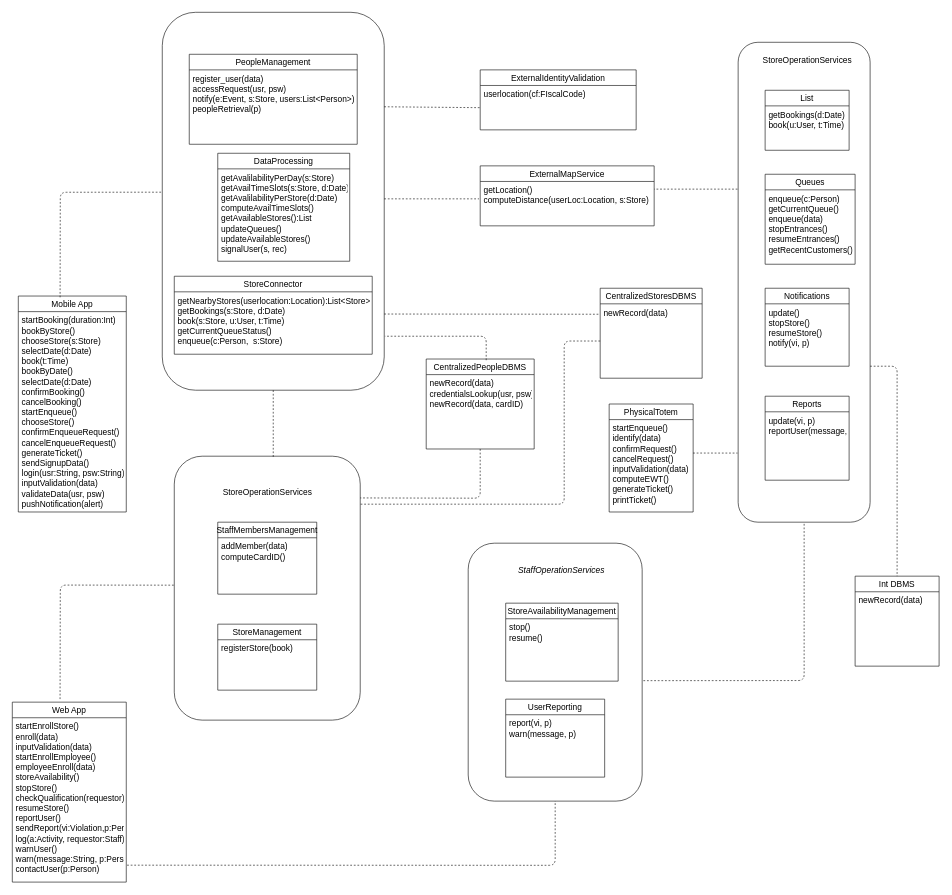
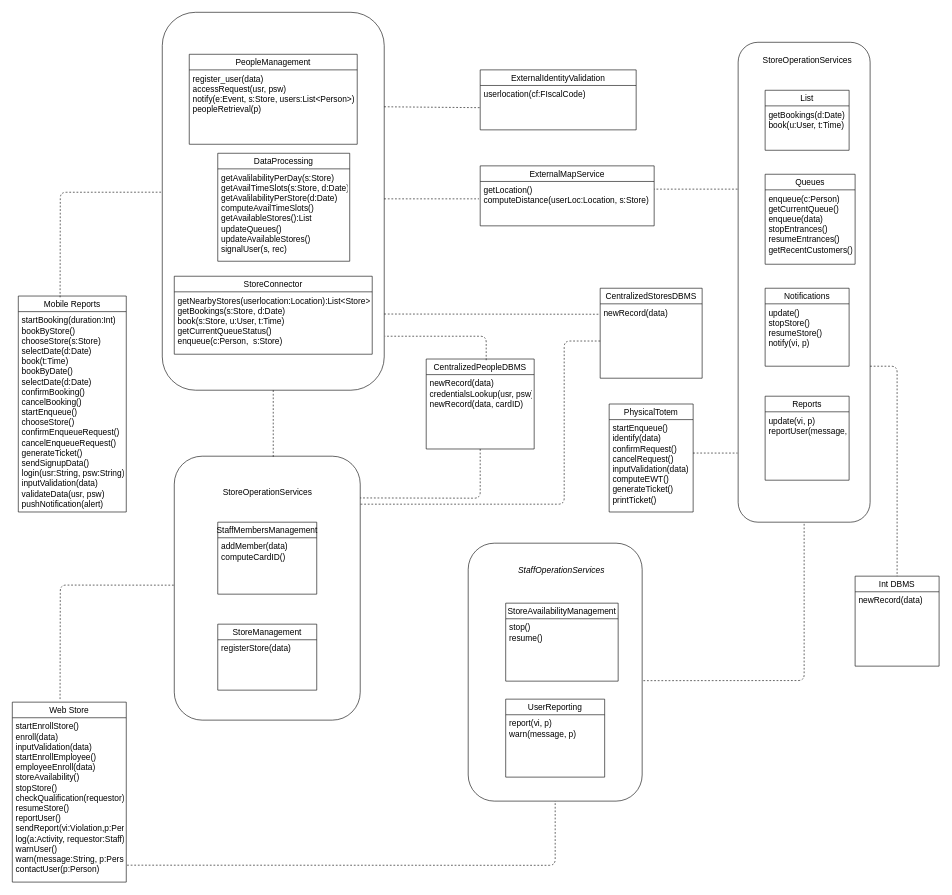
- <mxCell id="19" value="Mobile App" style="swimlane;fontStyle=0;childLayout=stackLayout;horizontal=1;startSize=26;fillColor=none;horizontalStack=0;resizeParent=1;resizeParentMax=0;resizeLast=0;collapsible=1;marginBottom=0;fontSize=14;" parent="1" vertex="1"><mxGeometry x="30" y="493" width="180" height="360" as="geometry" /></mxCell>
+ <mxCell id="19" value="Mobile Reports" style="swimlane;fontStyle=0;childLayout=stackLayout;horizontal=1;startSize=26;fillColor=none;horizontalStack=0;resizeParent=1;resizeParentMax=0;resizeLast=0;collapsible=1;marginBottom=0;fontSize=14;" parent="1" vertex="1"><mxGeometry x="30" y="493" width="180" height="360" as="geometry" /></mxCell>
- <mxCell id="40" value="registerStore(book)" style="text;strokeColor=none;fillColor=none;align=left;verticalAlign=top;spacingLeft=4;spacingRight=4;overflow=hidden;rotatable=0;points=[[0,0.5],[1,0.5]];portConstraint=eastwest;fontSize=14;" parent="39" vertex="1"><mxGeometry y="26" width="165" height="84" as="geometry" /></mxCell>
+ <mxCell id="40" value="registerStore(data)" style="text;strokeColor=none;fillColor=none;align=left;verticalAlign=top;spacingLeft=4;spacingRight=4;overflow=hidden;rotatable=0;points=[[0,0.5],[1,0.5]];portConstraint=eastwest;fontSize=14;" parent="39" vertex="1"><mxGeometry y="26" width="165" height="84" as="geometry" /></mxCell>
- <mxCell id="17" value="Web App" style="swimlane;fontStyle=0;childLayout=stackLayout;horizontal=1;startSize=26;fillColor=none;horizontalStack=0;resizeParent=1;resizeParentMax=0;resizeLast=0;collapsible=1;marginBottom=0;fontSize=14;" parent="1" vertex="1"><mxGeometry x="20" y="1170" width="190" height="300" as="geometry" /></mxCell>
+ <mxCell id="17" value="Web Store" style="swimlane;fontStyle=0;childLayout=stackLayout;horizontal=1;startSize=26;fillColor=none;horizontalStack=0;resizeParent=1;resizeParentMax=0;resizeLast=0;collapsible=1;marginBottom=0;fontSize=14;" parent="1" vertex="1"><mxGeometry x="20" y="1170" width="190" height="300" as="geometry" /></mxCell>
